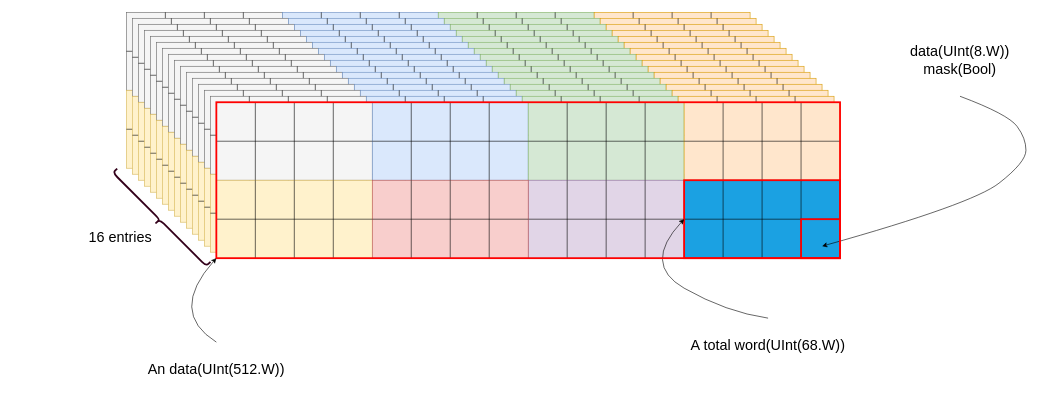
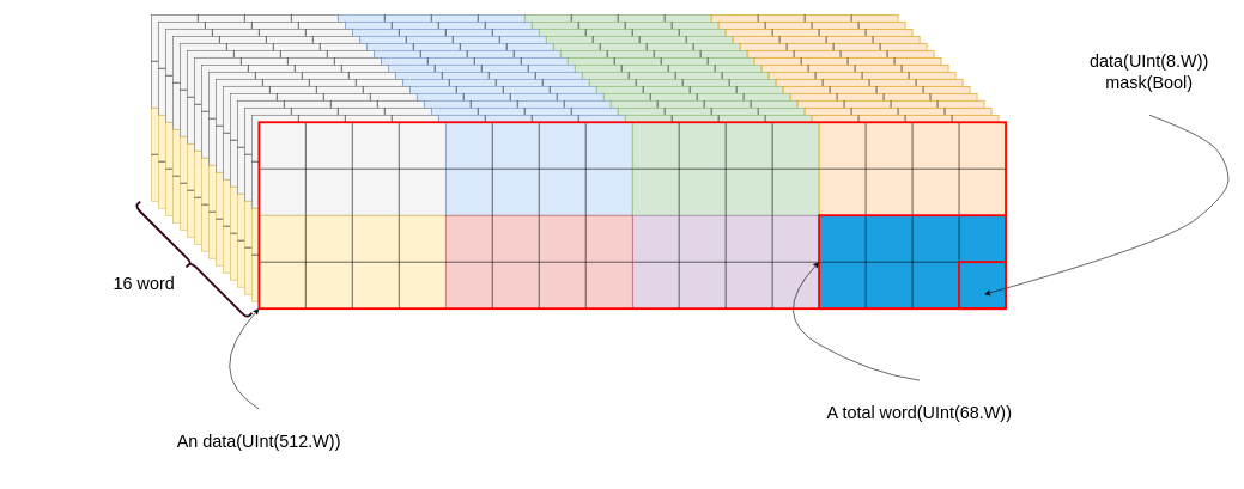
- <mxCell id="652" value="&lt;span style=&quot;font-size: 24px;&quot;&gt;16 entries&lt;/span&gt;" style="text;html=1;strokeColor=none;fillColor=none;align=center;verticalAlign=middle;whiteSpace=wrap;rounded=0;fontSize=16;" vertex="1" parent="1"><mxGeometry x="20" y="350" width="360" height="90" as="geometry" /></mxCell>
+ <mxCell id="652" value="&lt;span style=&quot;font-size: 24px;&quot;&gt;16 word&lt;/span&gt;" style="text;html=1;strokeColor=none;fillColor=none;align=center;verticalAlign=middle;whiteSpace=wrap;rounded=0;fontSize=16;" vertex="1" parent="1"><mxGeometry x="20" y="350" width="360" height="90" as="geometry" /></mxCell>
